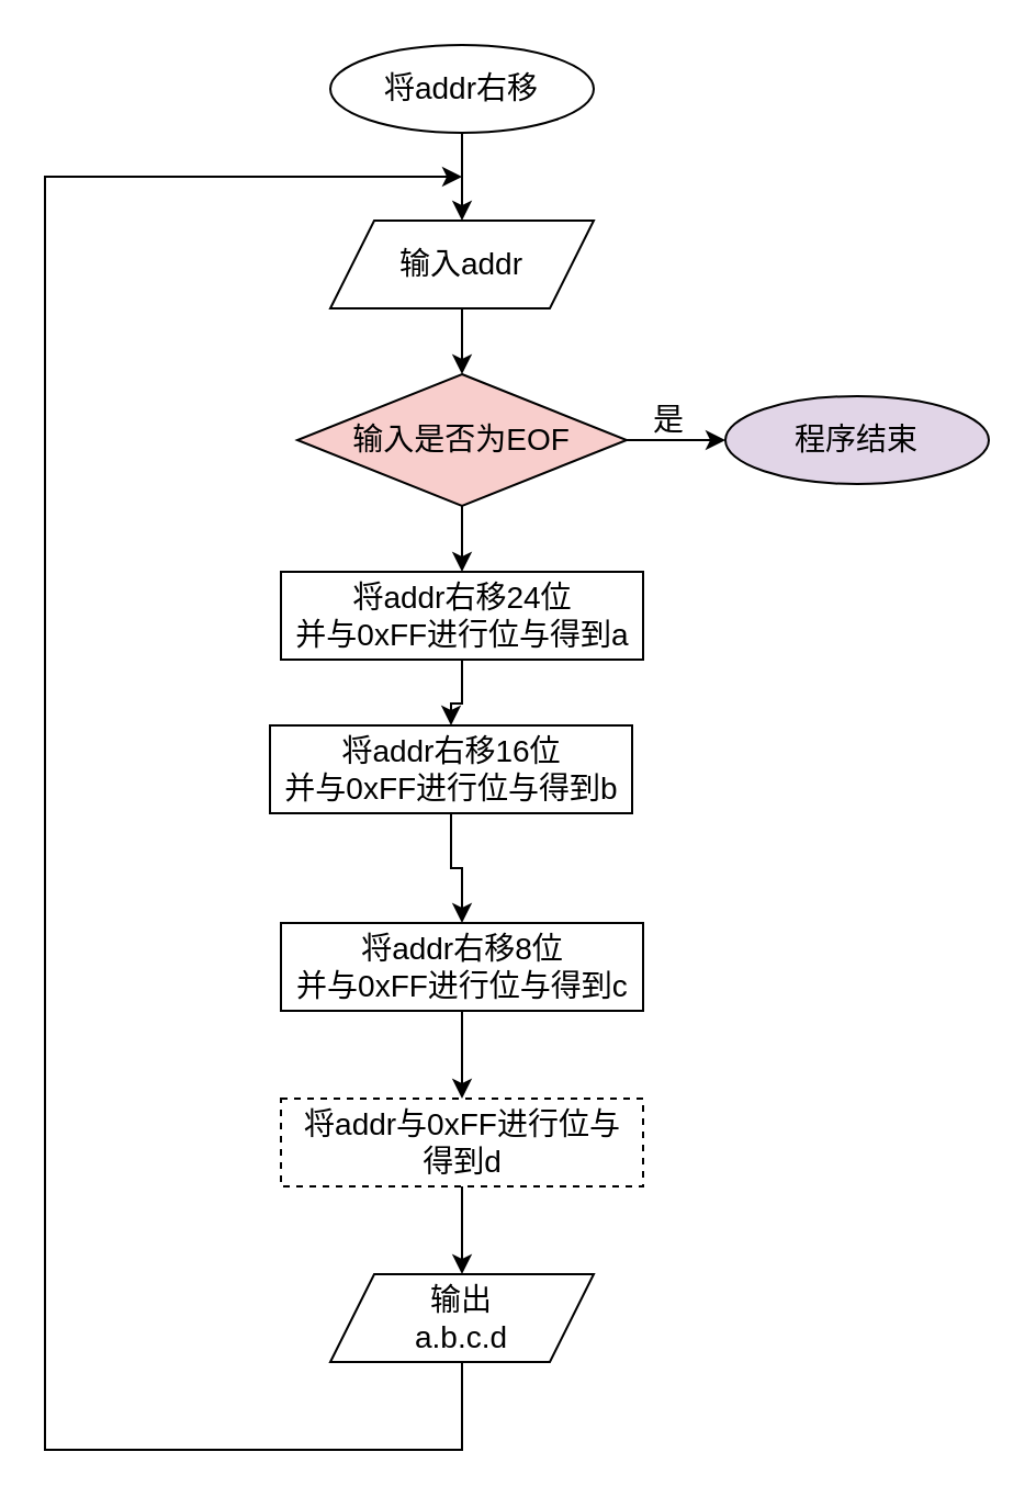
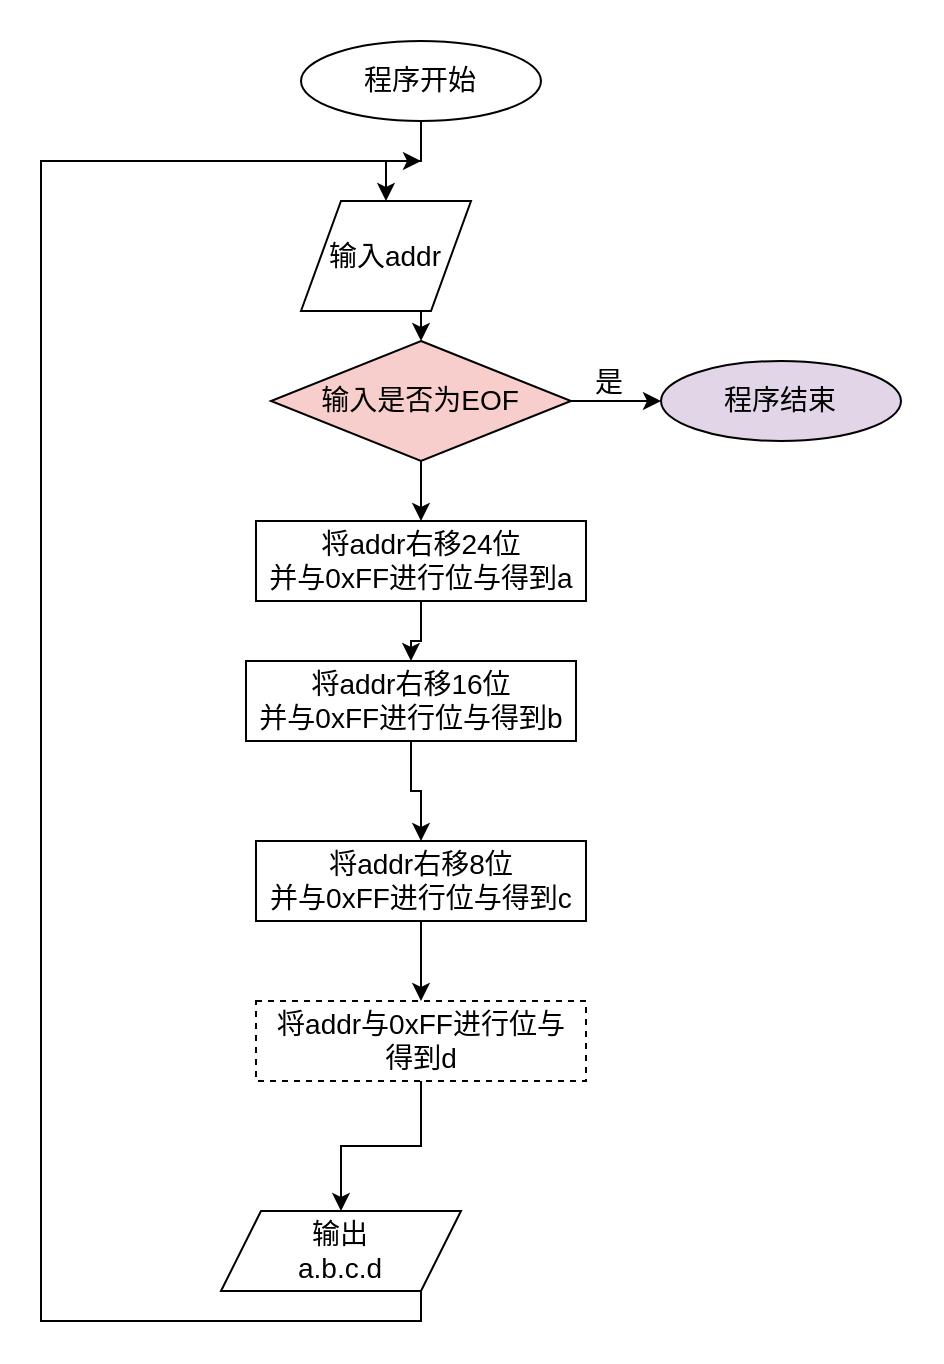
- <mxCell id="3" value="&lt;font style=&quot;font-size: 14px;&quot;&gt;将addr右移&lt;/font&gt;" style="ellipse;whiteSpace=wrap;html=1;" parent="1" vertex="1"><mxGeometry x="150" y="20" width="120" height="40" as="geometry" /></mxCell>
+ <mxCell id="3" value="&lt;font style=&quot;font-size: 14px;&quot;&gt;程序开始&lt;/font&gt;" style="ellipse;whiteSpace=wrap;html=1;" parent="1" vertex="1"><mxGeometry x="150" y="20" width="120" height="40" as="geometry" /></mxCell>
- <mxCell id="5" value="&lt;font style=&quot;font-size: 14px;&quot;&gt;输入addr&lt;/font&gt;" style="shape=parallelogram;perimeter=parallelogramPerimeter;whiteSpace=wrap;html=1;fixedSize=1;" parent="1" vertex="1"><mxGeometry x="150" y="100" width="120" height="40" as="geometry" /></mxCell>
+ <mxCell id="5" value="&lt;font style=&quot;font-size: 14px;&quot;&gt;输入addr&lt;/font&gt;" style="shape=parallelogram;perimeter=parallelogramPerimeter;whiteSpace=wrap;html=1;fixedSize=1;" parent="1" vertex="1"><mxGeometry x="150" y="100" width="85" height="55" as="geometry" /></mxCell>
- <mxCell id="12" value="输出&lt;br&gt;a.b.c.d" style="shape=parallelogram;perimeter=parallelogramPerimeter;whiteSpace=wrap;html=1;fixedSize=1;align=center;verticalAlign=middle;fontFamily=Helvetica;fontSize=14;fontColor=default;labelBackgroundColor=default;resizable=1;fillColor=none;gradientColor=none;movable=1;rotatable=1;deletable=1;editable=1;locked=0;connectable=1;" parent="1" vertex="1"><mxGeometry x="150" y="580" width="120" height="40" as="geometry" /></mxCell>
+ <mxCell id="12" value="输出&lt;br&gt;a.b.c.d" style="shape=parallelogram;perimeter=parallelogramPerimeter;whiteSpace=wrap;html=1;fixedSize=1;align=center;verticalAlign=middle;fontFamily=Helvetica;fontSize=14;fontColor=default;labelBackgroundColor=default;resizable=1;fillColor=none;gradientColor=none;movable=1;rotatable=1;deletable=1;editable=1;locked=0;connectable=1;" parent="1" vertex="1"><mxGeometry x="110" y="605" width="120" height="40" as="geometry" /></mxCell>
